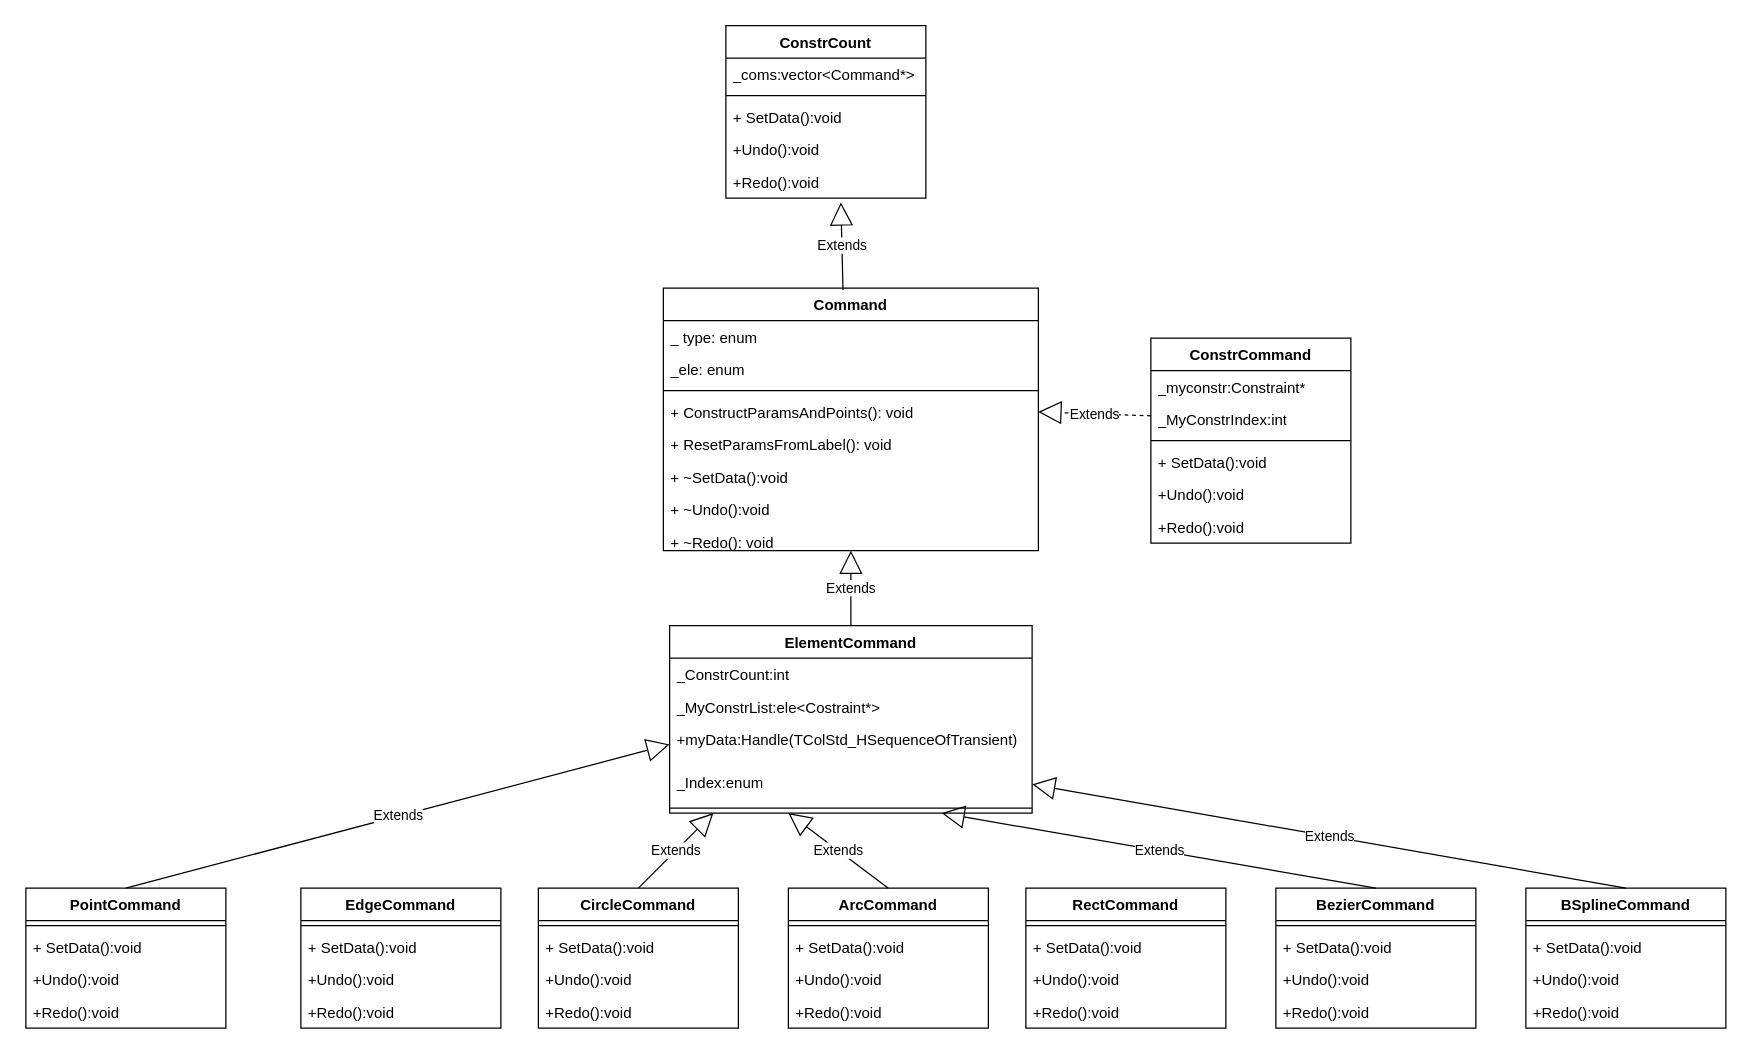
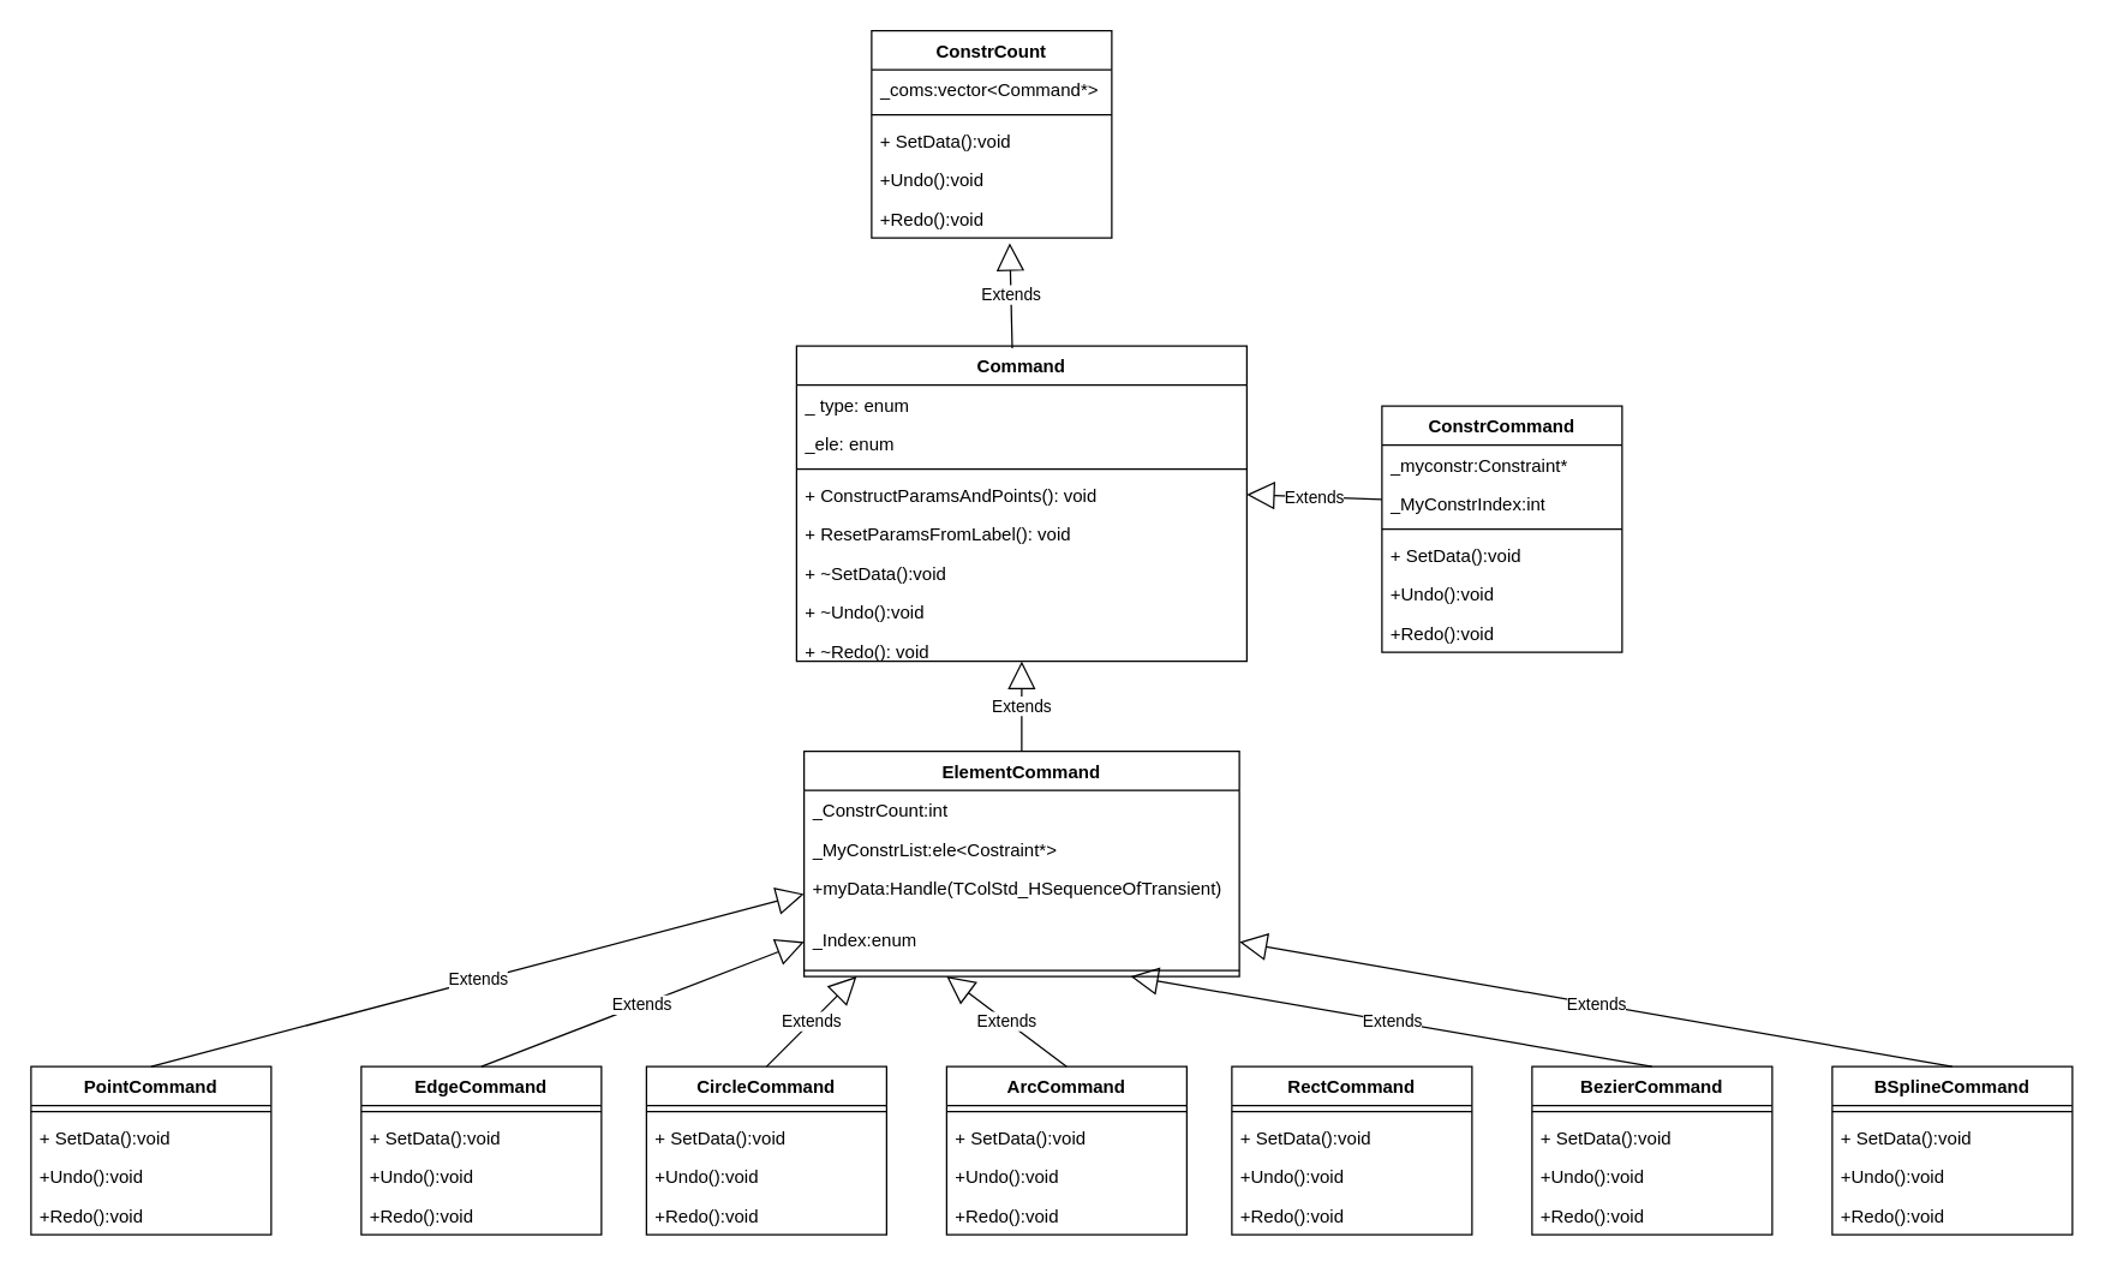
- <mxCell id="66" value="Extends" style="endArrow=block;endSize=16;endFill=0;html=1;rounded=0;entryX=1;entryY=0.5;entryDx=0;entryDy=0;dashed=1;" parent="1" source="13" target="6" edge="1"><mxGeometry width="160" relative="1" as="geometry"><mxPoint x="810" y="530" as="sourcePoint" /><mxPoint x="970" y="530" as="targetPoint" /></mxGeometry></mxCell>
+ <mxCell id="66" value="Extends" style="endArrow=block;endSize=16;endFill=0;html=1;rounded=0;entryX=1;entryY=0.5;entryDx=0;entryDy=0;" parent="1" source="13" target="6" edge="1"><mxGeometry width="160" relative="1" as="geometry"><mxPoint x="810" y="530" as="sourcePoint" /><mxPoint x="970" y="530" as="targetPoint" /></mxGeometry></mxCell>
+ <mxCell id="69" value="Extends" style="endArrow=block;endSize=16;endFill=0;html=1;rounded=0;exitX=0.5;exitY=0;exitDx=0;exitDy=0;entryX=0;entryY=0.5;entryDx=0;entryDy=0;" edge="1" parent="1" source="29" target="22"><mxGeometry width="160" relative="1" as="geometry"><mxPoint x="110" y="720" as="sourcePoint" /><mxPoint x="530" y="620" as="targetPoint" /></mxGeometry></mxCell>
